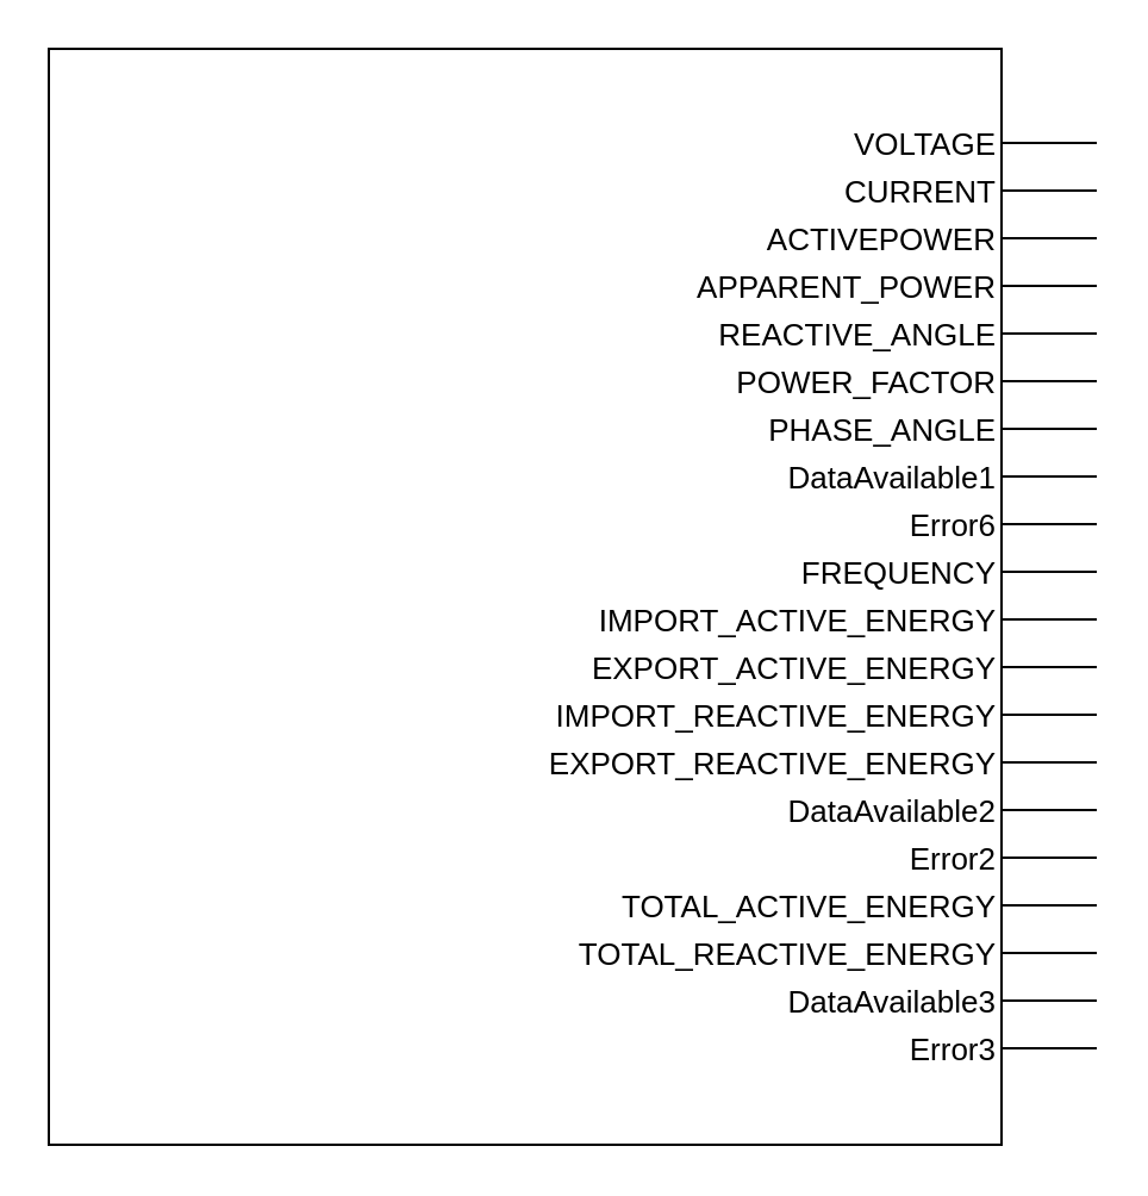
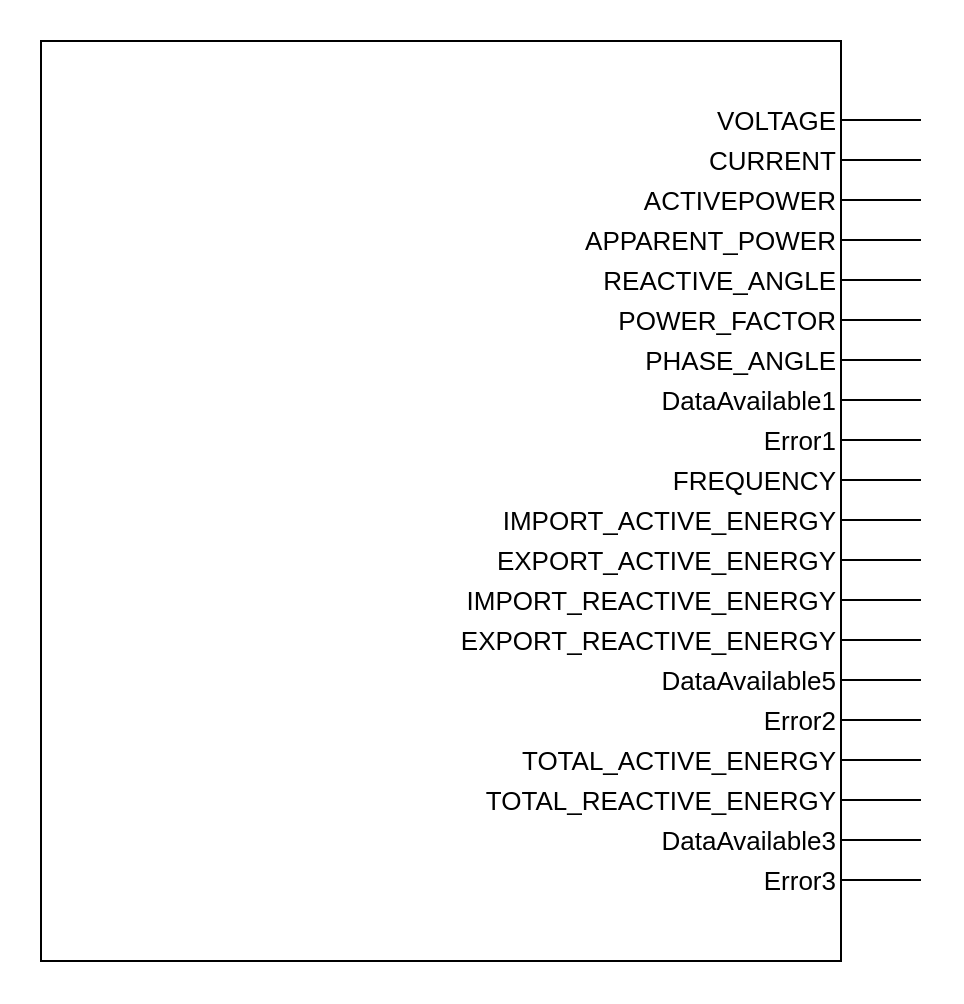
- <mxCell id="22" value="Error6" style="text;html=1;strokeColor=none;fillColor=none;align=right;verticalAlign=middle;whiteSpace=wrap;rounded=0;fontSize=13;" vertex="1" parent="1"><mxGeometry x="340" y="210" width="80" height="20" as="geometry" /></mxCell>
+ <mxCell id="22" value="Error1" style="text;html=1;strokeColor=none;fillColor=none;align=right;verticalAlign=middle;whiteSpace=wrap;rounded=0;fontSize=13;" vertex="1" parent="1"><mxGeometry x="340" y="210" width="80" height="20" as="geometry" /></mxCell>
- <mxCell id="30" value="DataAvailable2" style="text;html=1;strokeColor=none;fillColor=none;align=right;verticalAlign=middle;whiteSpace=wrap;rounded=0;fontSize=13;" vertex="1" parent="1"><mxGeometry x="340" y="330" width="80" height="20" as="geometry" /></mxCell>
+ <mxCell id="30" value="DataAvailable5" style="text;html=1;strokeColor=none;fillColor=none;align=right;verticalAlign=middle;whiteSpace=wrap;rounded=0;fontSize=13;" vertex="1" parent="1"><mxGeometry x="340" y="330" width="80" height="20" as="geometry" /></mxCell>
